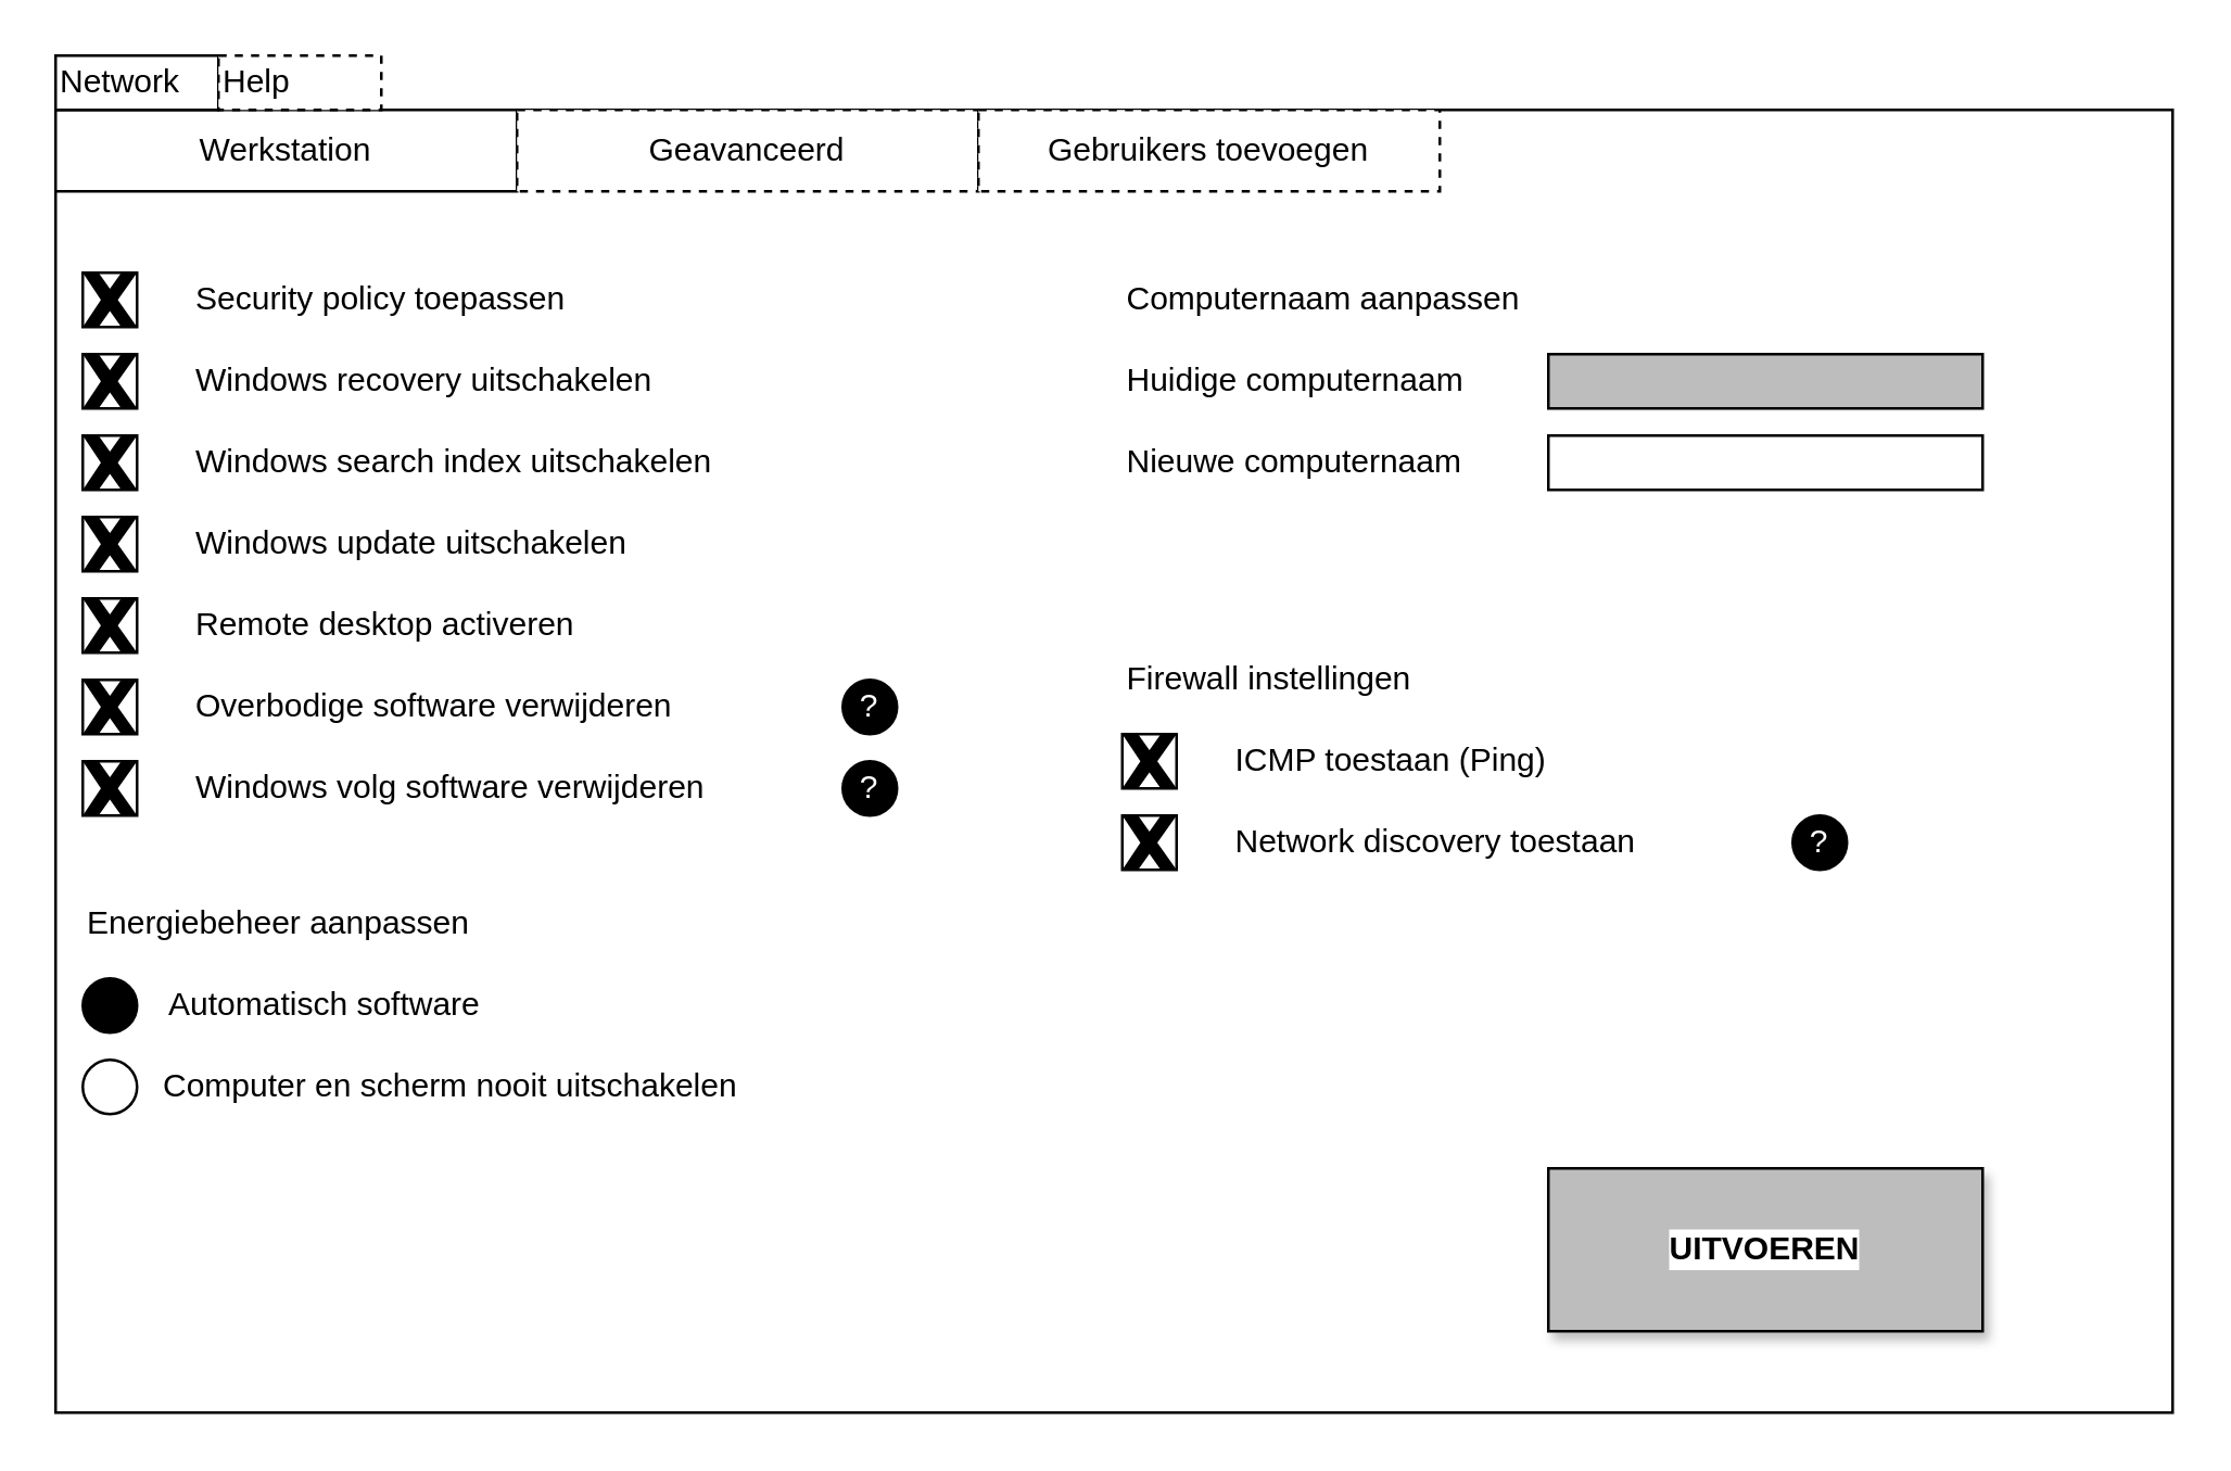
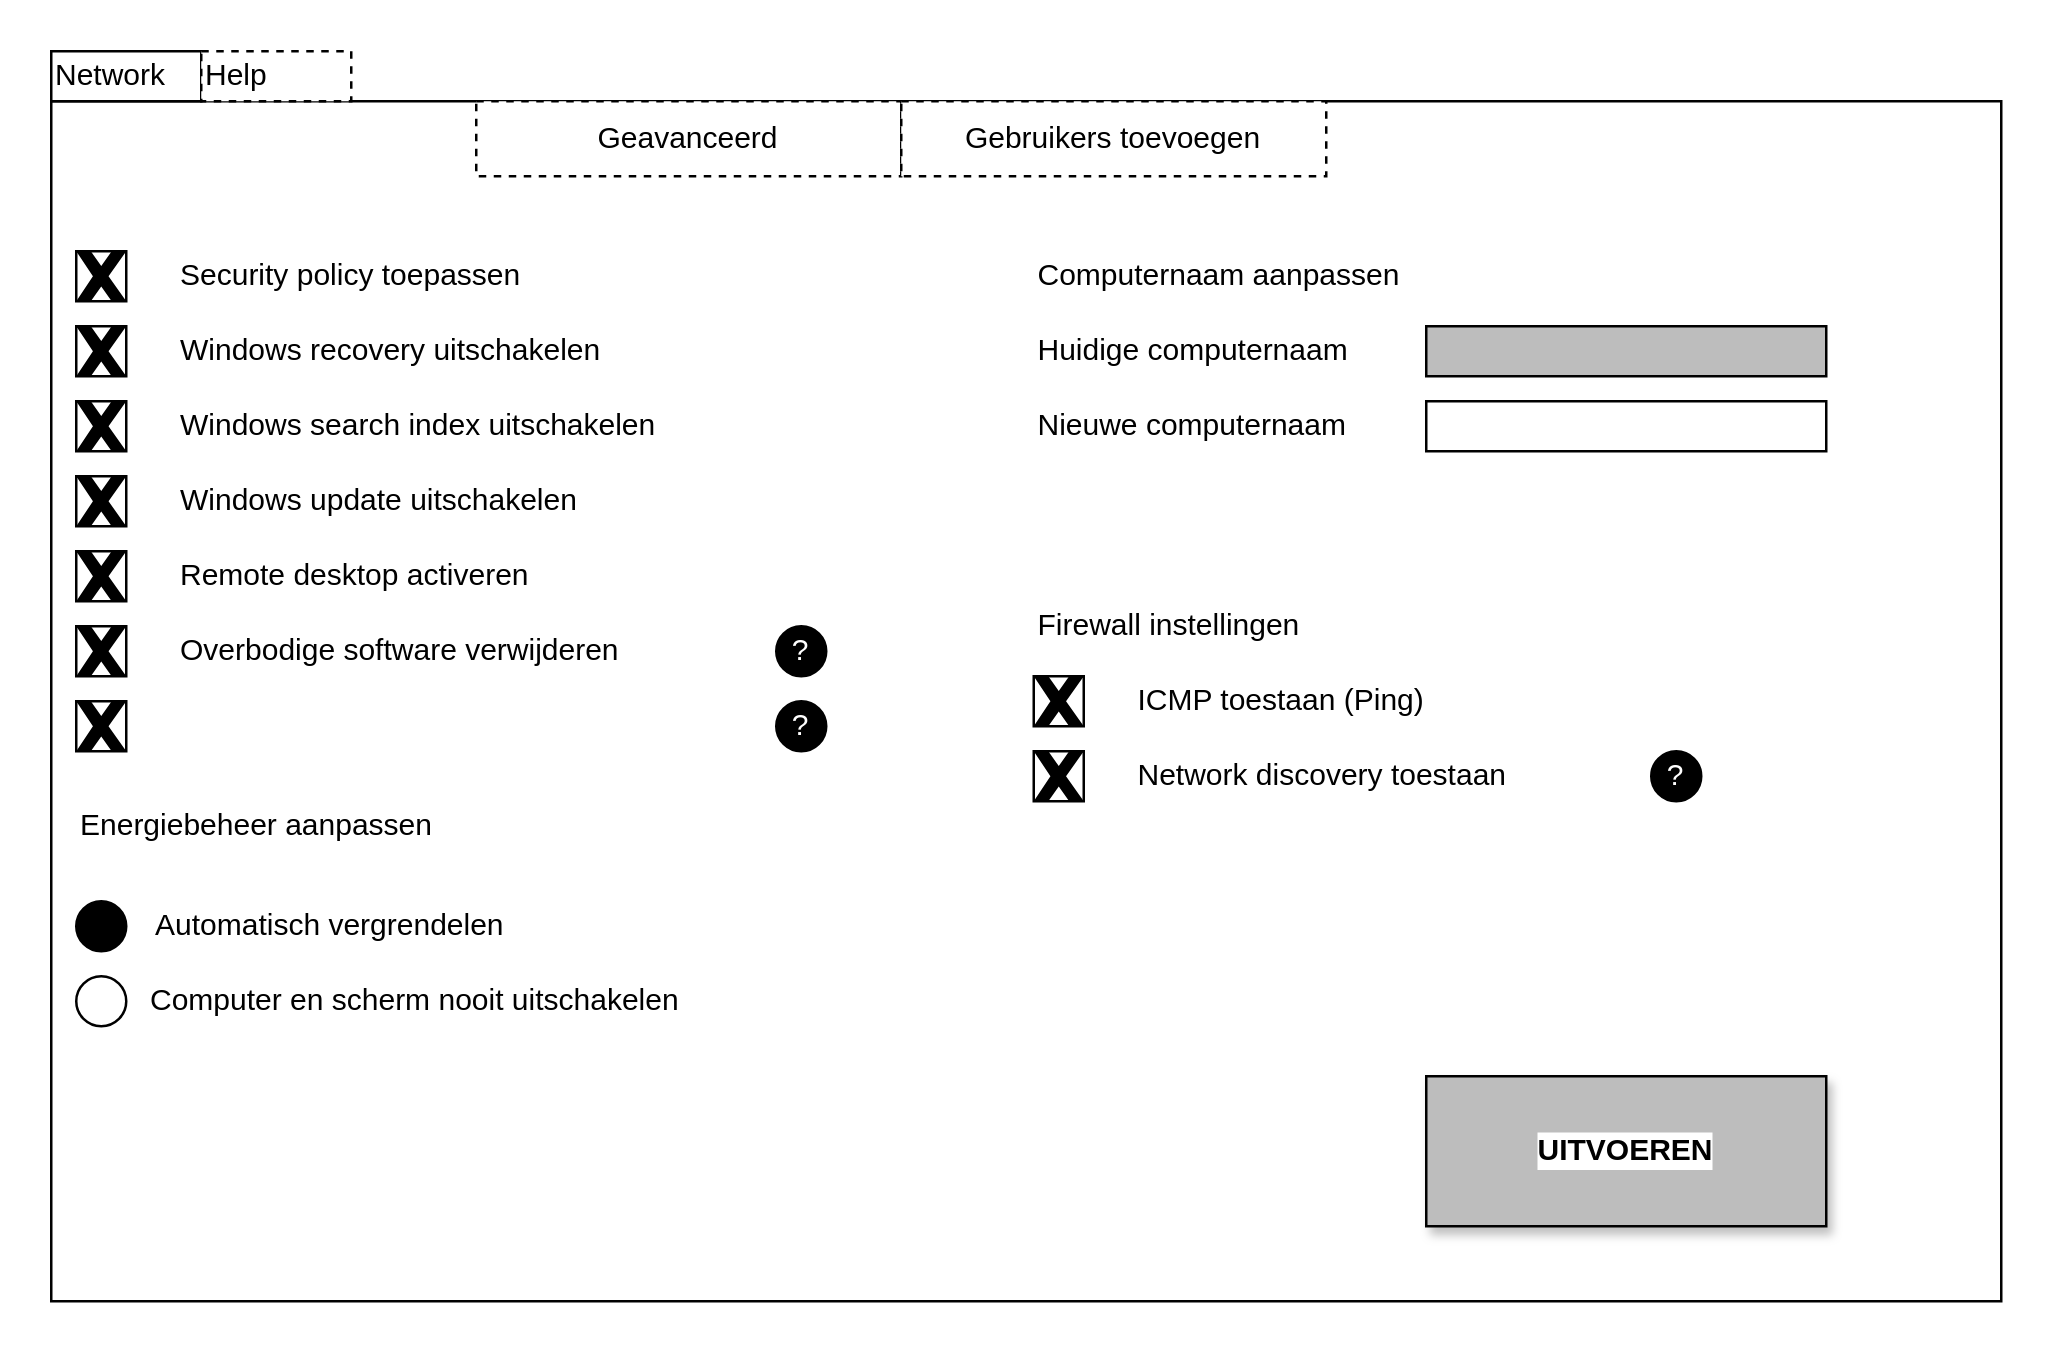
- <mxCell id="3" value="Werkstation" style="rounded=0;whiteSpace=wrap;html=1;" parent="1" vertex="1"><mxGeometry x="20" y="40" width="170" height="30" as="geometry" /></mxCell>
- <mxCell id="41" value="Windows volg software verwijderen" style="text;html=1;strokeColor=none;fillColor=none;align=left;verticalAlign=middle;whiteSpace=wrap;rounded=0;" parent="39" vertex="1"><mxGeometry x="40" width="190" height="20" as="geometry" /></mxCell>
- <mxCell id="43" value="Energiebeheer aanpassen" style="text;html=1;strokeColor=none;fillColor=none;align=left;verticalAlign=middle;whiteSpace=wrap;rounded=0;" parent="1" vertex="1"><mxGeometry x="30" y="330" width="190" height="20" as="geometry" /></mxCell>
+ <mxCell id="43" value="Energiebeheer aanpassen" style="text;html=1;strokeColor=none;fillColor=none;align=left;verticalAlign=middle;whiteSpace=wrap;rounded=0;" parent="1" vertex="1"><mxGeometry x="30" y="320" width="190" height="20" as="geometry" /></mxCell>
- <mxCell id="46" value="Automatisch software" style="text;html=1;strokeColor=none;fillColor=none;align=left;verticalAlign=middle;whiteSpace=wrap;rounded=0;" parent="1" vertex="1"><mxGeometry x="60" y="360" width="190" height="20" as="geometry" /></mxCell>
+ <mxCell id="46" value="Automatisch vergrendelen" style="text;html=1;strokeColor=none;fillColor=none;align=left;verticalAlign=middle;whiteSpace=wrap;rounded=0;" parent="1" vertex="1"><mxGeometry x="60" y="360" width="190" height="20" as="geometry" /></mxCell>
